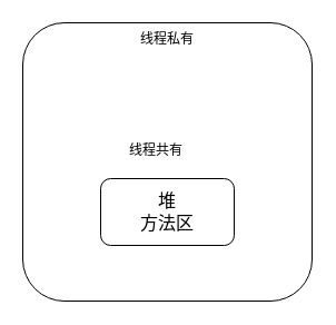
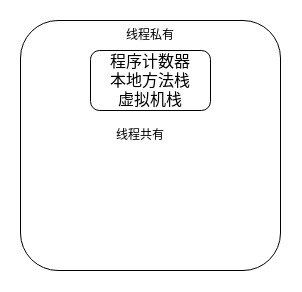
+ <mxCell id="3" value="程序计数器&lt;div style=&quot;font-size: 16px;&quot;&gt;本地方法栈&lt;/div&gt;&lt;div style=&quot;font-size: 16px;&quot;&gt;虚拟机栈&lt;/div&gt;" style="rounded=1;whiteSpace=wrap;html=1;fontSize=16;" vertex="1" parent="1"><mxGeometry x="90" y="50" width="120" height="60" as="geometry" /></mxCell>
- <mxCell id="4" value="堆&lt;div style=&quot;font-size: 16px;&quot;&gt;方法区&lt;/div&gt;" style="rounded=1;whiteSpace=wrap;html=1;fontSize=16;" vertex="1" parent="1"><mxGeometry x="90" y="160" width="120" height="60" as="geometry" /></mxCell>
